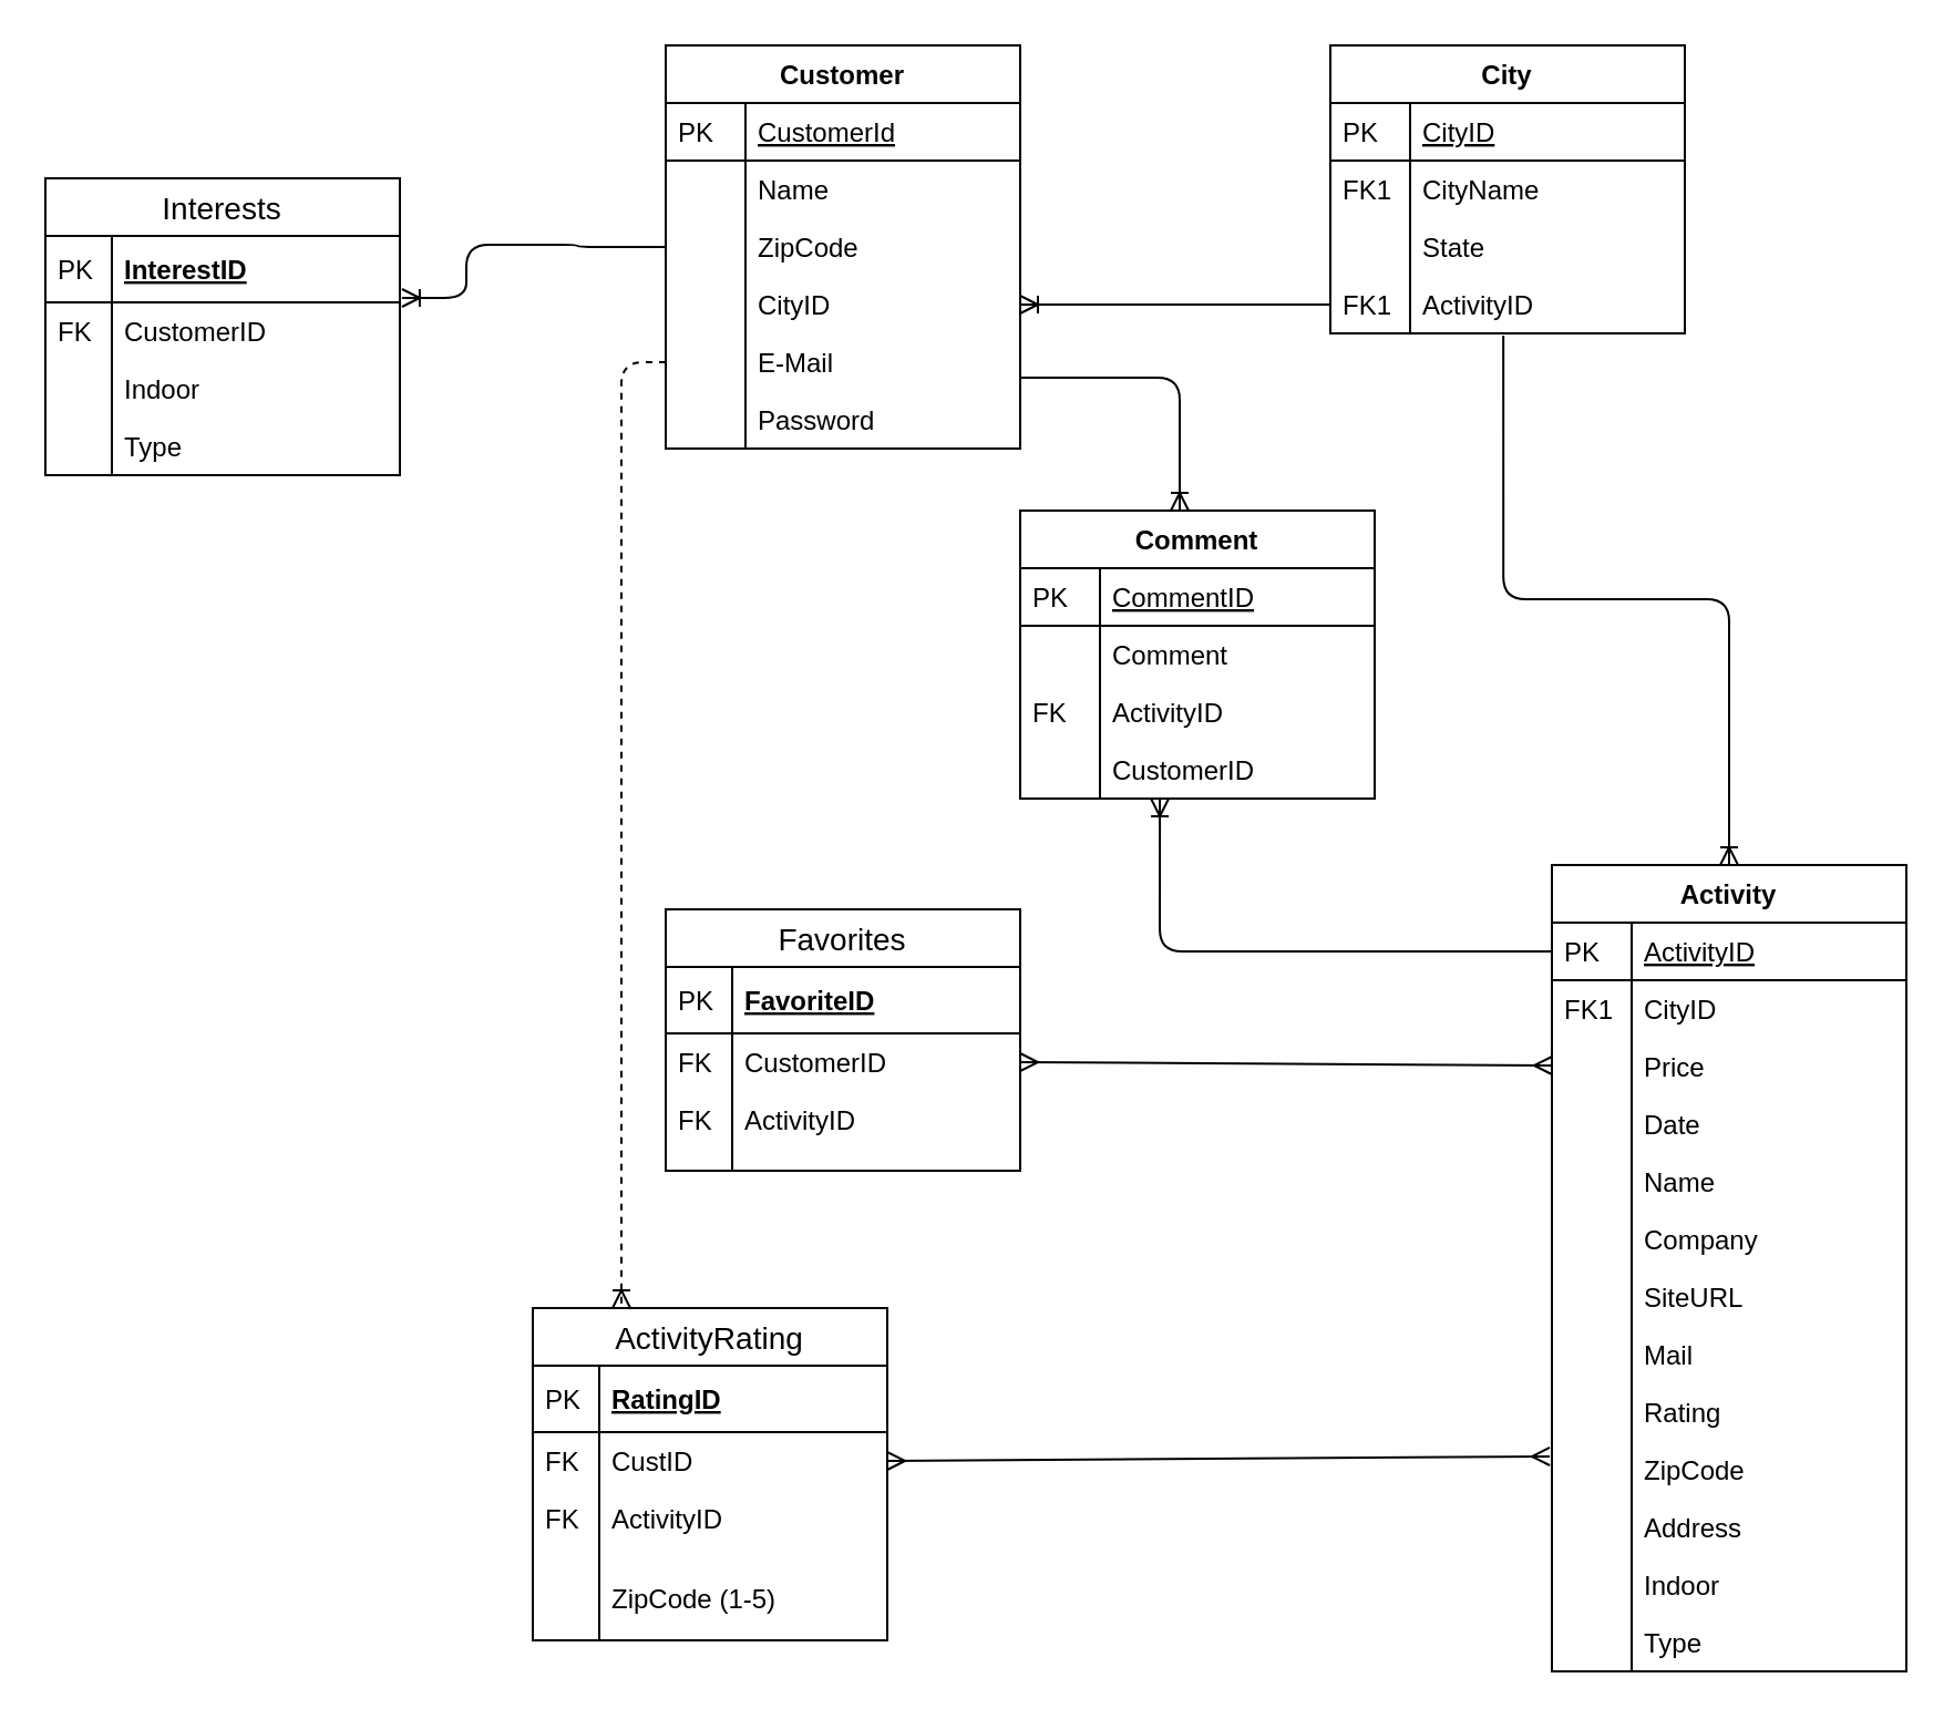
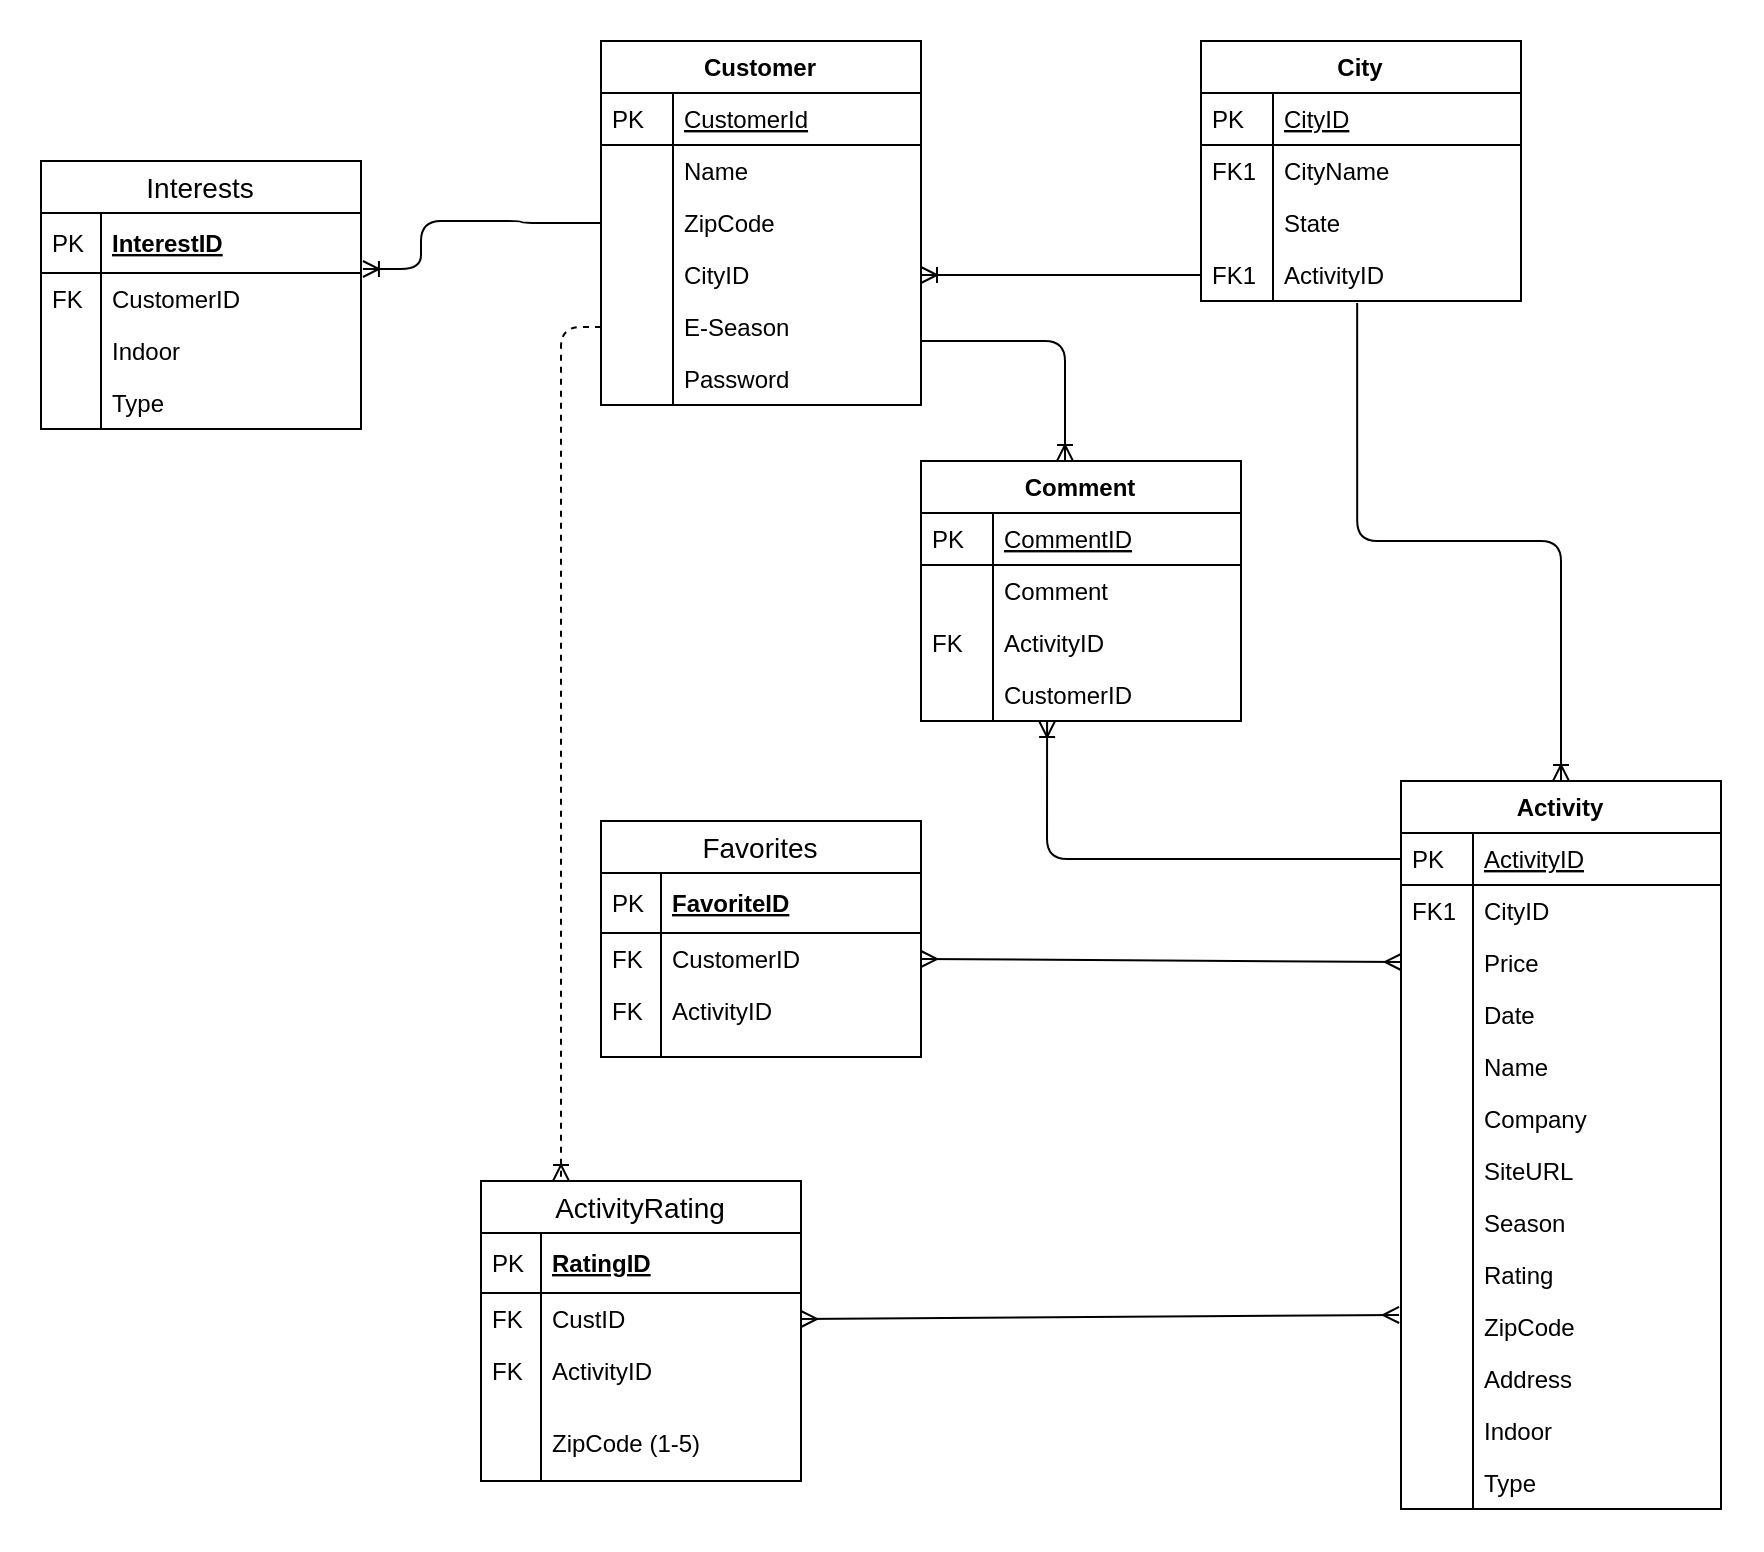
- <mxCell id="20" value="E-Mail" style="shape=partialRectangle;top=0;left=0;right=0;bottom=0;align=left;verticalAlign=top;fillColor=none;spacingLeft=40;spacingRight=4;overflow=hidden;rotatable=0;points=[[0,0.5],[1,0.5]];portConstraint=eastwest;dropTarget=0;rounded=0;shadow=0;strokeWidth=1;" parent="11" vertex="1"><mxGeometry y="130" width="160" height="26" as="geometry" /></mxCell>
+ <mxCell id="20" value="E-Season" style="shape=partialRectangle;top=0;left=0;right=0;bottom=0;align=left;verticalAlign=top;fillColor=none;spacingLeft=40;spacingRight=4;overflow=hidden;rotatable=0;points=[[0,0.5],[1,0.5]];portConstraint=eastwest;dropTarget=0;rounded=0;shadow=0;strokeWidth=1;" parent="11" vertex="1"><mxGeometry y="130" width="160" height="26" as="geometry" /></mxCell>
- <mxCell id="53" value="Mail" style="shape=partialRectangle;top=0;left=0;right=0;bottom=0;align=left;verticalAlign=top;fillColor=none;spacingLeft=40;spacingRight=4;overflow=hidden;rotatable=0;points=[[0,0.5],[1,0.5]];portConstraint=eastwest;dropTarget=0;rounded=0;shadow=0;strokeWidth=1;" parent="38" vertex="1"><mxGeometry y="208" width="160" height="26" as="geometry" /></mxCell>
+ <mxCell id="53" value="Season" style="shape=partialRectangle;top=0;left=0;right=0;bottom=0;align=left;verticalAlign=top;fillColor=none;spacingLeft=40;spacingRight=4;overflow=hidden;rotatable=0;points=[[0,0.5],[1,0.5]];portConstraint=eastwest;dropTarget=0;rounded=0;shadow=0;strokeWidth=1;" parent="38" vertex="1"><mxGeometry y="208" width="160" height="26" as="geometry" /></mxCell>
